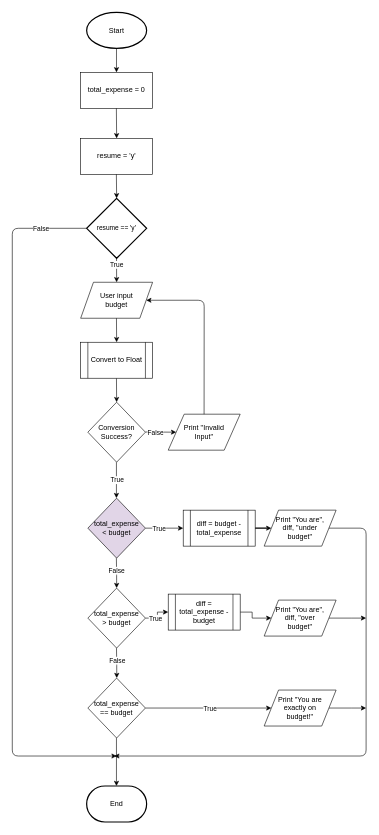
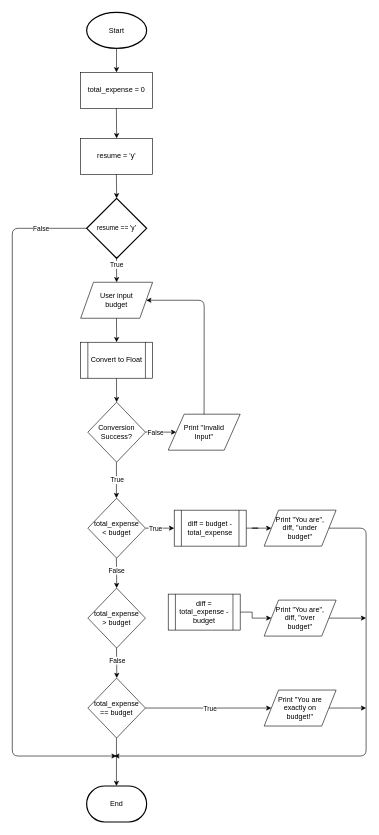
- <mxCell id="22" value="total_expense&lt;br&gt;&amp;lt; budget" style="rhombus;whiteSpace=wrap;html=1;fillColor=#e1d5e7;" vertex="1" parent="1"><mxGeometry x="146" y="830" width="96" height="100" as="geometry" /></mxCell>
+ <mxCell id="22" value="total_expense&lt;br&gt;&amp;lt; budget" style="rhombus;whiteSpace=wrap;html=1;" vertex="1" parent="1"><mxGeometry x="146" y="830" width="96" height="100" as="geometry" /></mxCell>
- <mxCell id="33" value="diff = budget - total_expense" style="shape=process;whiteSpace=wrap;html=1;backgroundOutline=1;" vertex="1" parent="1"><mxGeometry x="305" y="850" width="120" height="60" as="geometry" /></mxCell>
+ <mxCell id="33" value="diff = budget - total_expense" style="shape=process;whiteSpace=wrap;html=1;backgroundOutline=1;" vertex="1" parent="1"><mxGeometry x="290" y="850" width="120" height="60" as="geometry" /></mxCell>
- <mxCell id="23" value="" style="edgeStyle=orthogonalEdgeStyle;rounded=0;orthogonalLoop=1;jettySize=auto;html=1;" edge="1" parent="1" source="25" target="35"><mxGeometry relative="1" as="geometry" /></mxCell>
- <mxCell id="24" value="True" style="edgeLabel;html=1;align=center;verticalAlign=middle;resizable=0;points=[];" vertex="1" connectable="0" parent="23"><mxGeometry x="-0.284" y="-1" relative="1" as="geometry"><mxPoint x="-0.14" y="-1" as="offset" /></mxGeometry></mxCell>
